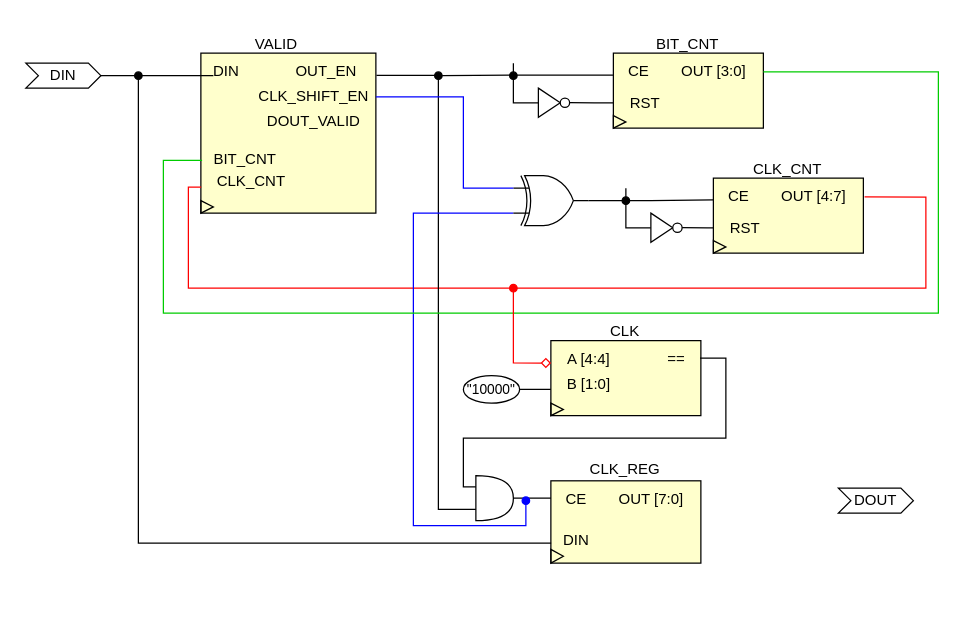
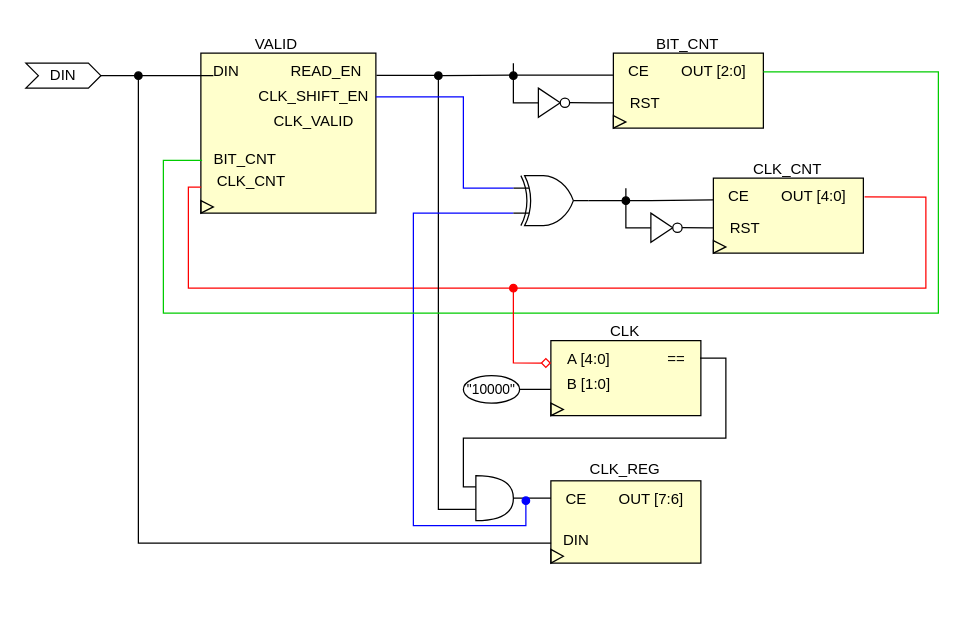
- <mxCell id="7" value="OUT_EN" style="text;html=1;align=center;verticalAlign=middle;resizable=0;points=[];autosize=1;strokeColor=none;fillColor=none;" parent="3" vertex="1"><mxGeometry x="70" y="22" width="80" height="30" as="geometry" /></mxCell>
+ <mxCell id="7" value="READ_EN" style="text;html=1;align=center;verticalAlign=middle;resizable=0;points=[];autosize=1;strokeColor=none;fillColor=none;" parent="3" vertex="1"><mxGeometry x="70" y="22" width="80" height="30" as="geometry" /></mxCell>
- <mxCell id="37" value="OUT [3:0]" style="text;html=1;align=center;verticalAlign=middle;resizable=0;points=[];autosize=1;strokeColor=none;fillColor=none;" parent="30" vertex="1"><mxGeometry x="50" y="22" width="80" height="30" as="geometry" /></mxCell>
+ <mxCell id="37" value="OUT [2:0]" style="text;html=1;align=center;verticalAlign=middle;resizable=0;points=[];autosize=1;strokeColor=none;fillColor=none;" parent="30" vertex="1"><mxGeometry x="50" y="22" width="80" height="30" as="geometry" /></mxCell>
- <mxCell id="9" value="DOUT_VALID" style="text;html=1;align=center;verticalAlign=middle;resizable=0;points=[];autosize=1;strokeColor=none;fillColor=none;" parent="3" vertex="1"><mxGeometry x="50" y="62" width="100" height="30" as="geometry" /></mxCell>
+ <mxCell id="9" value="CLK_VALID" style="text;html=1;align=center;verticalAlign=middle;resizable=0;points=[];autosize=1;strokeColor=none;fillColor=none;" parent="3" vertex="1"><mxGeometry x="50" y="62" width="100" height="30" as="geometry" /></mxCell>
- <mxCell id="61" value="OUT [4:7]" style="text;html=1;align=center;verticalAlign=middle;resizable=0;points=[];autosize=1;strokeColor=none;fillColor=none;" parent="55" vertex="1"><mxGeometry x="50" y="22" width="80" height="30" as="geometry" /></mxCell>
+ <mxCell id="61" value="OUT [4:0]" style="text;html=1;align=center;verticalAlign=middle;resizable=0;points=[];autosize=1;strokeColor=none;fillColor=none;" parent="55" vertex="1"><mxGeometry x="50" y="22" width="80" height="30" as="geometry" /></mxCell>
- <mxCell id="44" value="A [4:4]" style="text;html=1;align=center;verticalAlign=middle;resizable=0;points=[];autosize=1;strokeColor=none;fillColor=none;" parent="40" vertex="1"><mxGeometry x="10" y="22" width="60" height="30" as="geometry" /></mxCell>
+ <mxCell id="44" value="A [4:0]" style="text;html=1;align=center;verticalAlign=middle;resizable=0;points=[];autosize=1;strokeColor=none;fillColor=none;" parent="40" vertex="1"><mxGeometry x="10" y="22" width="60" height="30" as="geometry" /></mxCell>
- <mxCell id="23" value="OUT [7:0]" style="text;html=1;align=center;verticalAlign=middle;resizable=0;points=[];autosize=1;strokeColor=none;fillColor=none;container=0;" parent="17" vertex="1"><mxGeometry x="50" y="24.146" width="80" height="30" as="geometry" /></mxCell>
+ <mxCell id="23" value="OUT [7:6]" style="text;html=1;align=center;verticalAlign=middle;resizable=0;points=[];autosize=1;strokeColor=none;fillColor=none;container=0;" parent="17" vertex="1"><mxGeometry x="50" y="24.146" width="80" height="30" as="geometry" /></mxCell>
- <mxCell id="71" value="DOUT" style="shape=step;perimeter=stepPerimeter;whiteSpace=wrap;html=1;fixedSize=1;size=10;" vertex="1" parent="1"><mxGeometry x="670" y="390" width="60" height="20" as="geometry" /></mxCell>
